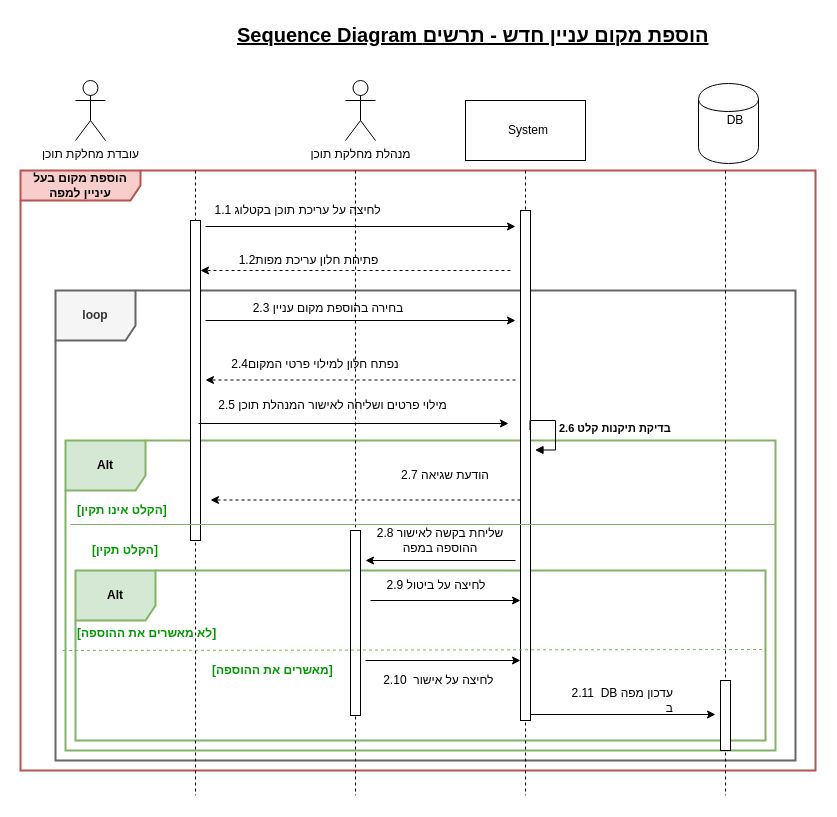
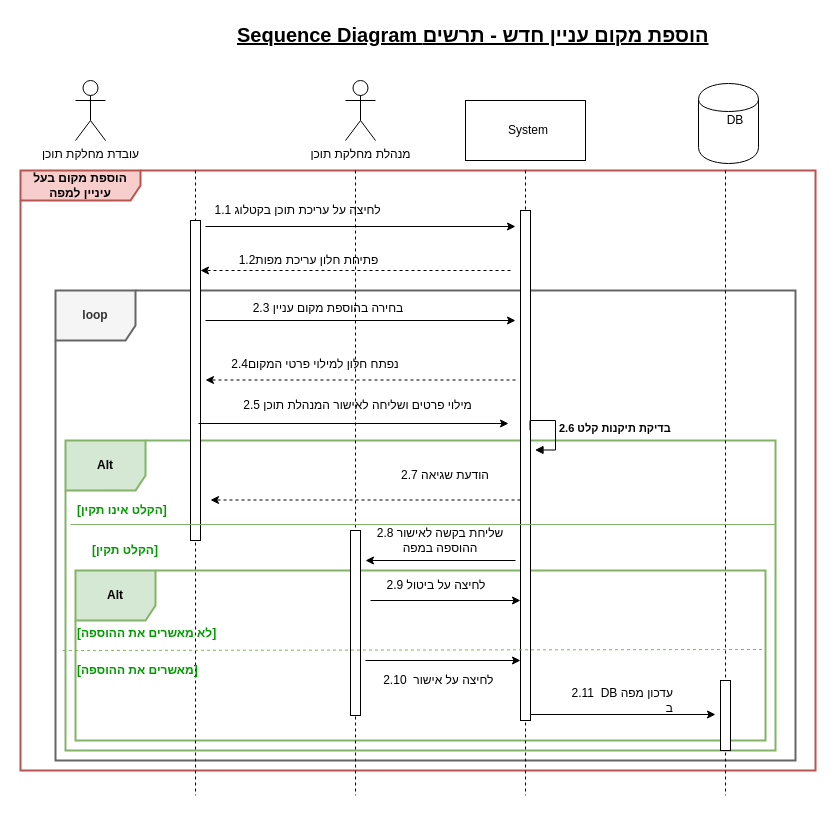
- <mxCell id="29" value="2.5 מילוי פרטים ושליחה לאישור המנהלת תוכן" style="text;html=1;strokeColor=none;fillColor=none;align=center;verticalAlign=middle;whiteSpace=wrap;rounded=0;" parent="1" vertex="1"><mxGeometry x="210" y="395" width="245" height="20" as="geometry" /></mxCell>
+ <mxCell id="29" value="2.5 מילוי פרטים ושליחה לאישור המנהלת תוכן" style="text;html=1;strokeColor=none;fillColor=none;align=center;verticalAlign=middle;whiteSpace=wrap;rounded=0;" parent="1" vertex="1"><mxGeometry x="235" y="395" width="245" height="20" as="geometry" /></mxCell>
- <mxCell id="45" value="[מאשרים את ההוספה]" style="text;html=1;resizable=0;points=[];autosize=1;align=left;verticalAlign=top;spacingTop=-4;fontStyle=1;fontColor=#009900;" parent="1" vertex="1"><mxGeometry x="210" y="660" width="120" height="20" as="geometry" /></mxCell>
+ <mxCell id="45" value="[מאשרים את ההוספה]" style="text;html=1;resizable=0;points=[];autosize=1;align=left;verticalAlign=top;spacingTop=-4;fontStyle=1;fontColor=#009900;" parent="1" vertex="1"><mxGeometry x="75" y="660" width="120" height="20" as="geometry" /></mxCell>
